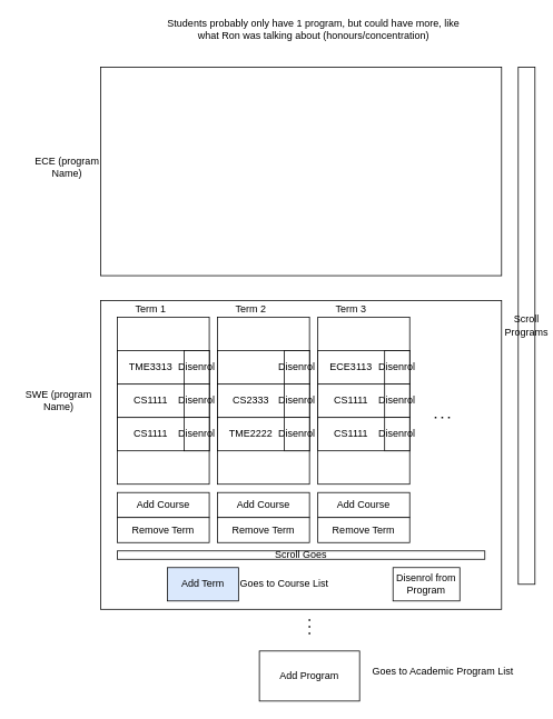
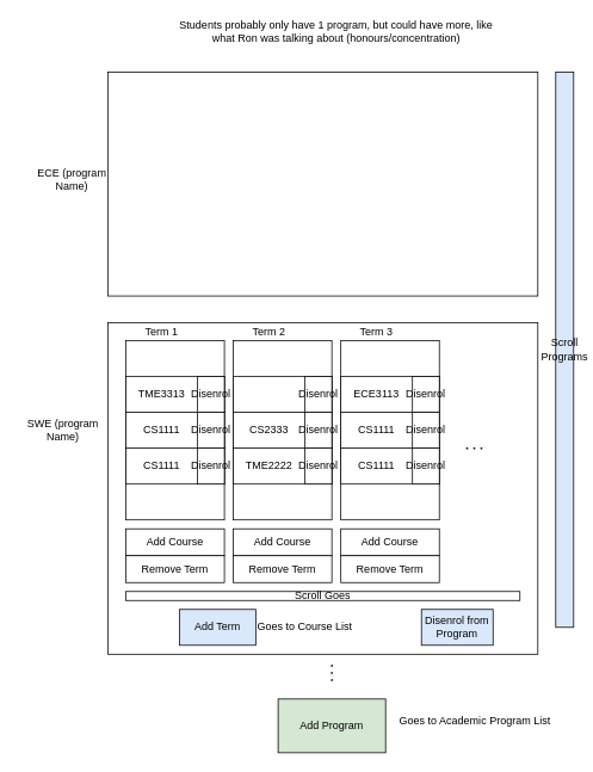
- <mxCell id="4" value="Scroll&lt;br&gt;Programs" style="rounded=0;whiteSpace=wrap;html=1;" parent="1" vertex="1"><mxGeometry x="620" y="80" width="20" height="620" as="geometry" /></mxCell>
+ <mxCell id="4" value="Scroll&lt;br&gt;Programs" style="rounded=0;whiteSpace=wrap;html=1;fillColor=#dae8fc;" parent="1" vertex="1"><mxGeometry x="620" y="80" width="20" height="620" as="geometry" /></mxCell>
- <mxCell id="43" value="Disenrol from Program" style="rounded=0;whiteSpace=wrap;html=1;" parent="1" vertex="1"><mxGeometry x="470" y="680" width="80" height="40" as="geometry" /></mxCell>
+ <mxCell id="43" value="Disenrol from Program" style="rounded=0;whiteSpace=wrap;html=1;fillColor=#dae8fc;" parent="1" vertex="1"><mxGeometry x="470" y="680" width="80" height="40" as="geometry" /></mxCell>
- <mxCell id="38" value="Add Program" style="rounded=0;whiteSpace=wrap;html=1;" parent="1" vertex="1"><mxGeometry x="310" y="780" width="120" height="60" as="geometry" /></mxCell>
+ <mxCell id="38" value="Add Program" style="rounded=0;whiteSpace=wrap;html=1;fillColor=#d5e8d4;" parent="1" vertex="1"><mxGeometry x="310" y="780" width="120" height="60" as="geometry" /></mxCell>
